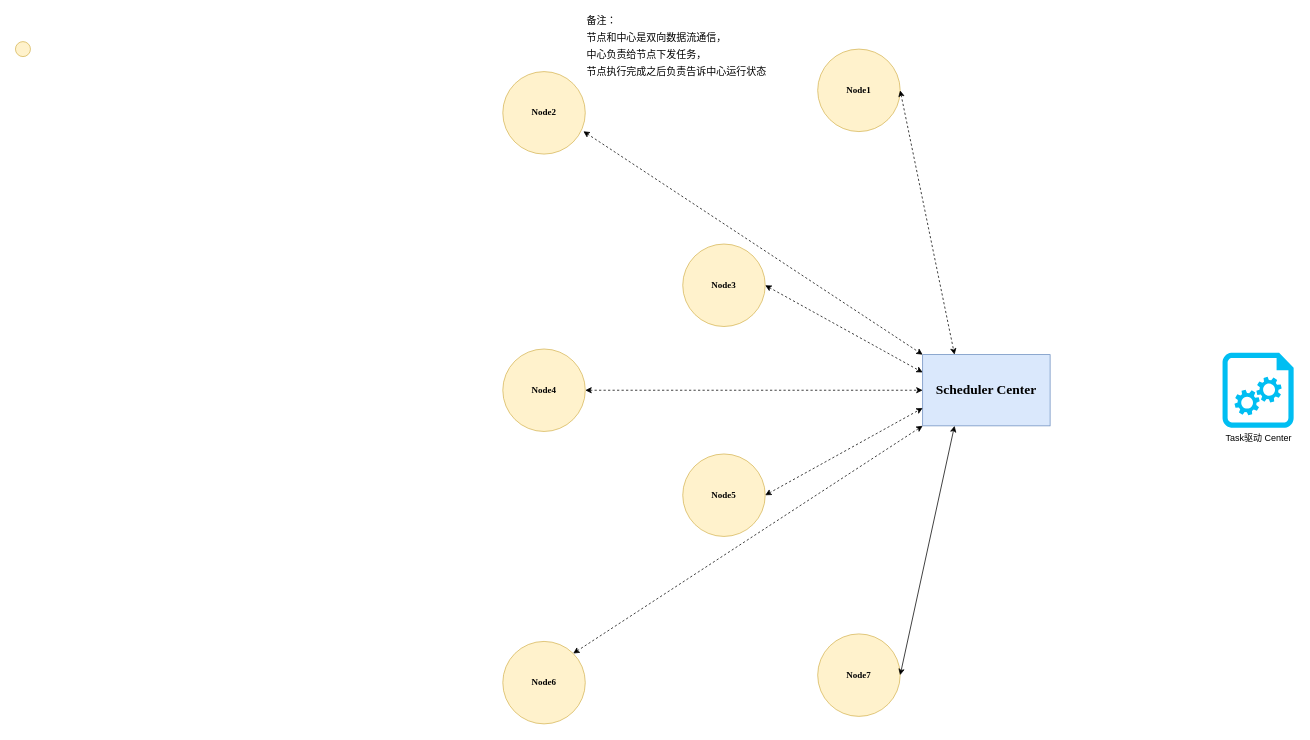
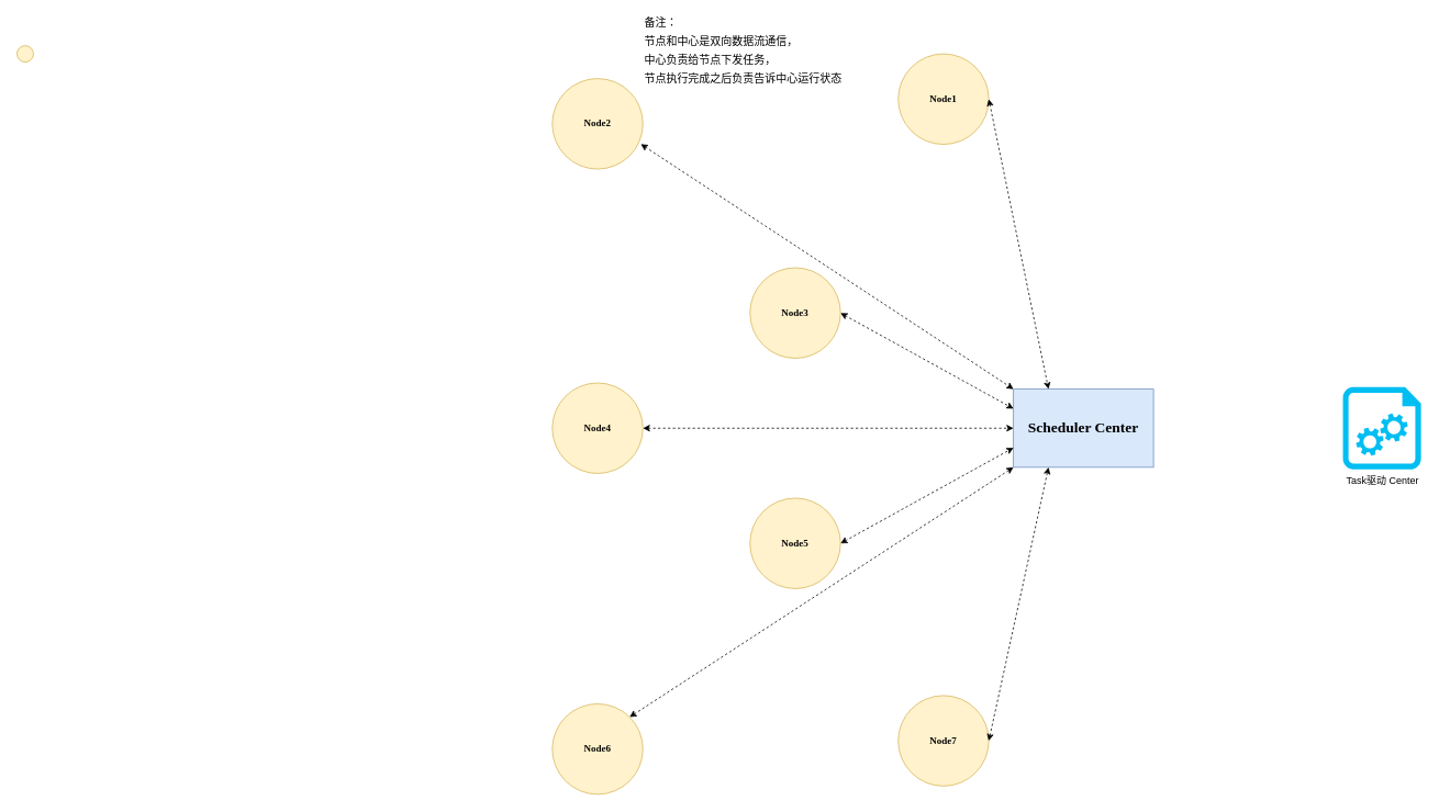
- <mxCell id="19" value="" style="endArrow=classic;startArrow=classic;html=1;dashed=0;entryX=0.25;entryY=1;entryDx=0;entryDy=0;exitX=1;exitY=0.5;exitDx=0;exitDy=0;" edge="1" parent="1" source="8" target="9"><mxGeometry width="50" height="50" relative="1" as="geometry"><mxPoint x="1034.187" y="701.407" as="sourcePoint" /><mxPoint x="1410" y="577.5" as="targetPoint" /></mxGeometry></mxCell>
+ <mxCell id="19" value="" style="endArrow=classic;startArrow=classic;html=1;dashed=1;entryX=0.25;entryY=1;entryDx=0;entryDy=0;exitX=1;exitY=0.5;exitDx=0;exitDy=0;" edge="1" parent="1" source="8" target="9"><mxGeometry width="50" height="50" relative="1" as="geometry"><mxPoint x="1034.187" y="701.407" as="sourcePoint" /><mxPoint x="1410" y="577.5" as="targetPoint" /></mxGeometry></mxCell>
